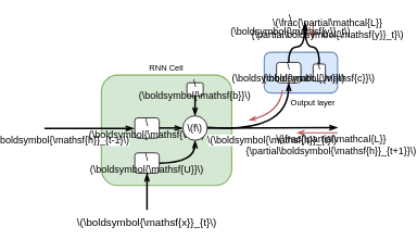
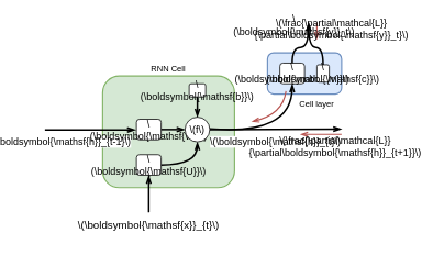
- <mxCell id="19" value="&lt;font style=&quot;font-size: 10px;&quot;&gt;Output layer&lt;/font&gt;" style="text;html=1;align=center;verticalAlign=middle;whiteSpace=wrap;rounded=0;" vertex="1" parent="1"><mxGeometry x="330" y="110.45" width="60" height="30" as="geometry" /></mxCell>
+ <mxCell id="19" value="&lt;font style=&quot;font-size: 10px;&quot;&gt;Cell layer&lt;/font&gt;" style="text;html=1;align=center;verticalAlign=middle;whiteSpace=wrap;rounded=0;" vertex="1" parent="1"><mxGeometry x="330" y="110.45" width="60" height="30" as="geometry" /></mxCell>
